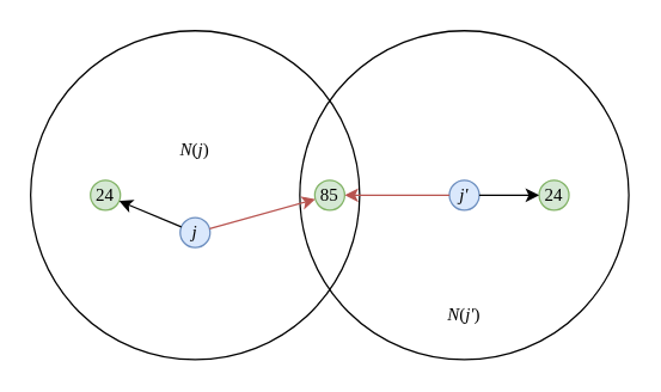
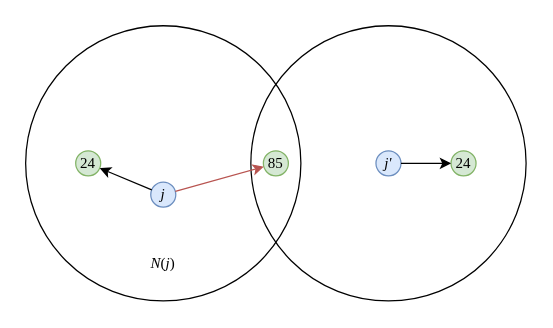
- <mxCell id="13" value="&lt;font face=&quot;CMU Serif&quot;&gt;&lt;i&gt;N&lt;/i&gt;(&lt;i&gt;j&lt;/i&gt;)&lt;/font&gt;" style="text;html=1;strokeColor=none;fillColor=none;align=center;verticalAlign=middle;whiteSpace=wrap;rounded=0;" vertex="1" parent="1"><mxGeometry x="110" y="90" width="40" height="20" as="geometry" /></mxCell>
+ <mxCell id="13" value="&lt;font face=&quot;CMU Serif&quot;&gt;&lt;i&gt;N&lt;/i&gt;(&lt;i&gt;j&lt;/i&gt;)&lt;/font&gt;" style="text;html=1;strokeColor=none;fillColor=none;align=center;verticalAlign=middle;whiteSpace=wrap;rounded=0;" vertex="1" parent="1"><mxGeometry x="110" y="200" width="40" height="20" as="geometry" /></mxCell>
- <mxCell id="11" value="" style="endArrow=classic;html=1;fillColor=#f8cecc;strokeColor=#b85450;" edge="1" parent="1" source="5" target="6"><mxGeometry width="50" height="50" relative="1" as="geometry"><mxPoint x="330" y="140" as="sourcePoint" /><mxPoint x="370" y="140" as="targetPoint" /></mxGeometry></mxCell>
- <mxCell id="14" value="&lt;font face=&quot;CMU Serif&quot;&gt;&lt;i&gt;N&lt;/i&gt;(&lt;i&gt;j'&lt;/i&gt;)&lt;/font&gt;" style="text;html=1;strokeColor=none;fillColor=none;align=center;verticalAlign=middle;whiteSpace=wrap;rounded=0;" vertex="1" parent="1"><mxGeometry x="290" y="200" width="40" height="20" as="geometry" /></mxCell>
